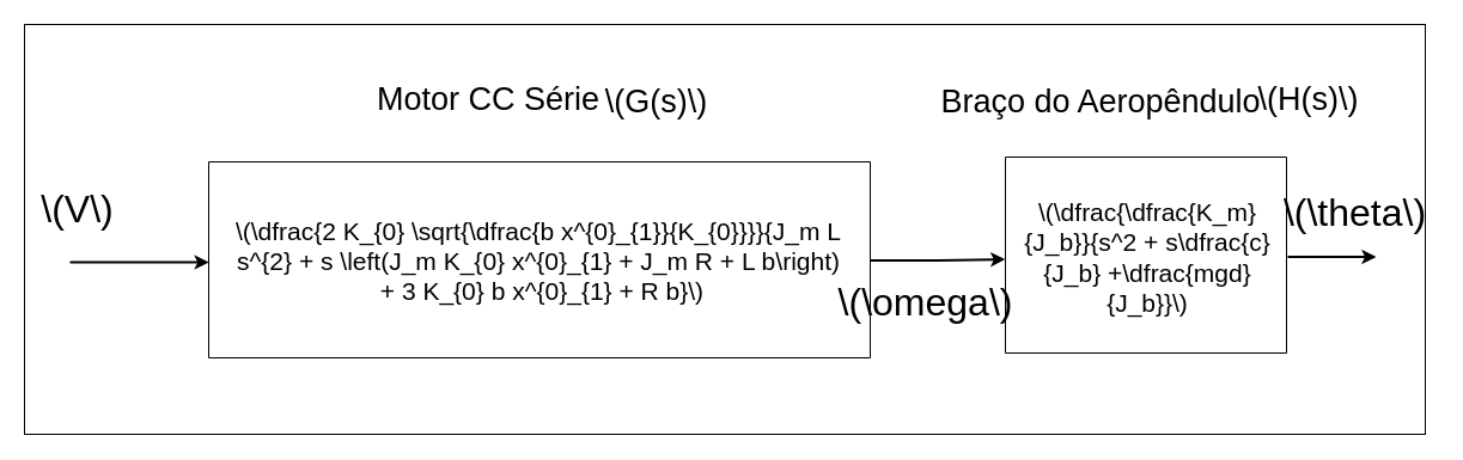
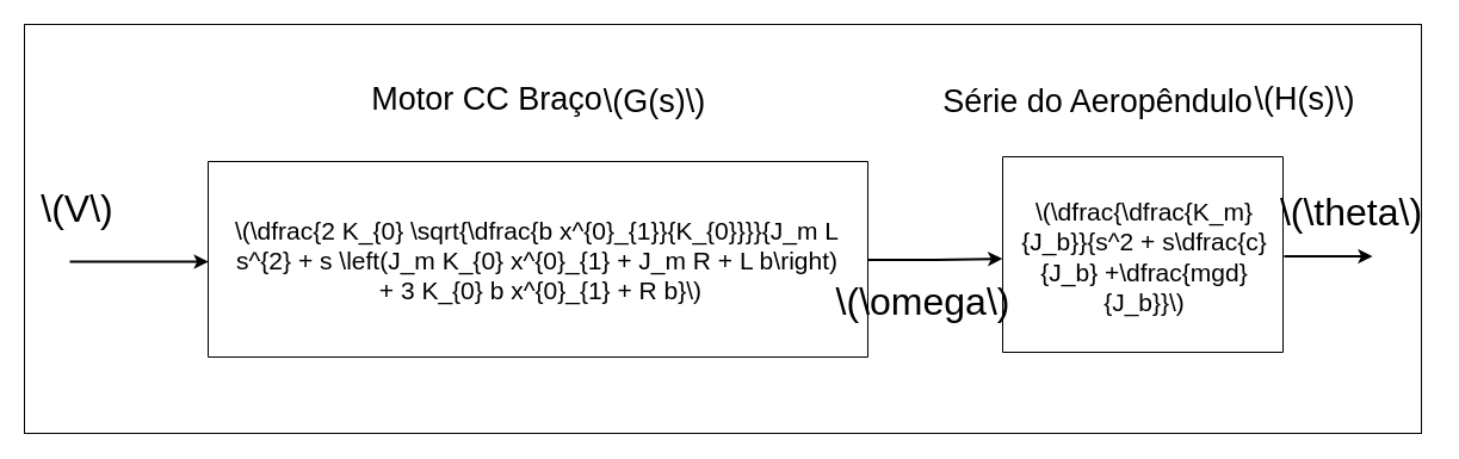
- <mxCell id="5" value="Motor CC Série" style="text;html=1;strokeColor=none;fillColor=none;align=center;verticalAlign=middle;whiteSpace=wrap;rounded=0;fontSize=27;" parent="1" vertex="1"><mxGeometry x="244" y="62" width="328" height="42" as="geometry" /></mxCell>
+ <mxCell id="5" value="Motor CC Braço" style="text;html=1;strokeColor=none;fillColor=none;align=center;verticalAlign=middle;whiteSpace=wrap;rounded=0;fontSize=27;" parent="1" vertex="1"><mxGeometry x="244" y="62" width="328" height="42" as="geometry" /></mxCell>
- <mxCell id="12" value="Braço do Aeropêndulo" style="text;html=1;strokeColor=none;fillColor=none;align=center;verticalAlign=middle;whiteSpace=wrap;rounded=0;fontSize=27;" parent="1" vertex="1"><mxGeometry x="697" y="47" width="446" height="76" as="geometry" /></mxCell>
+ <mxCell id="12" value="Série do Aeropêndulo" style="text;html=1;strokeColor=none;fillColor=none;align=center;verticalAlign=middle;whiteSpace=wrap;rounded=0;fontSize=27;" parent="1" vertex="1"><mxGeometry x="697" y="47" width="446" height="76" as="geometry" /></mxCell>
